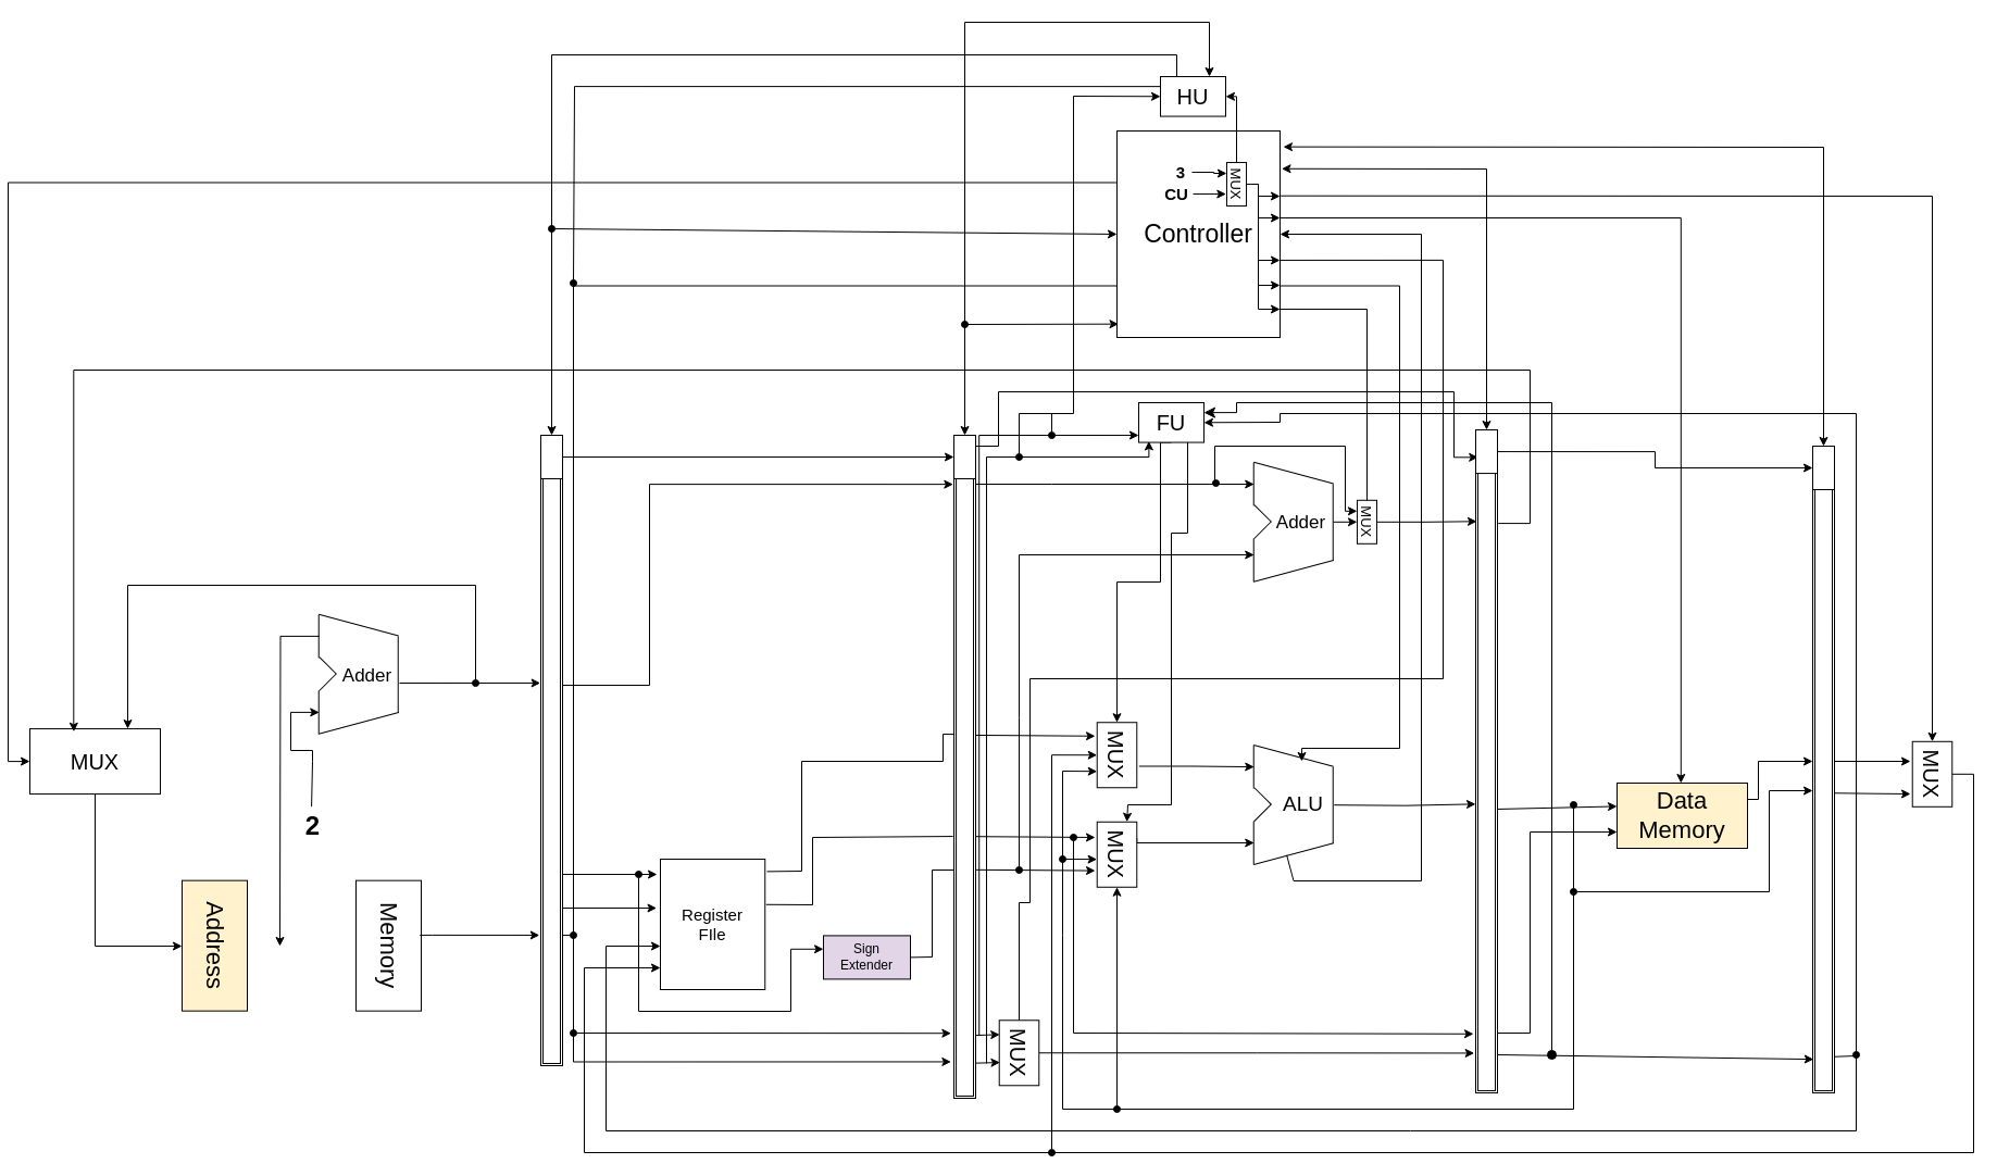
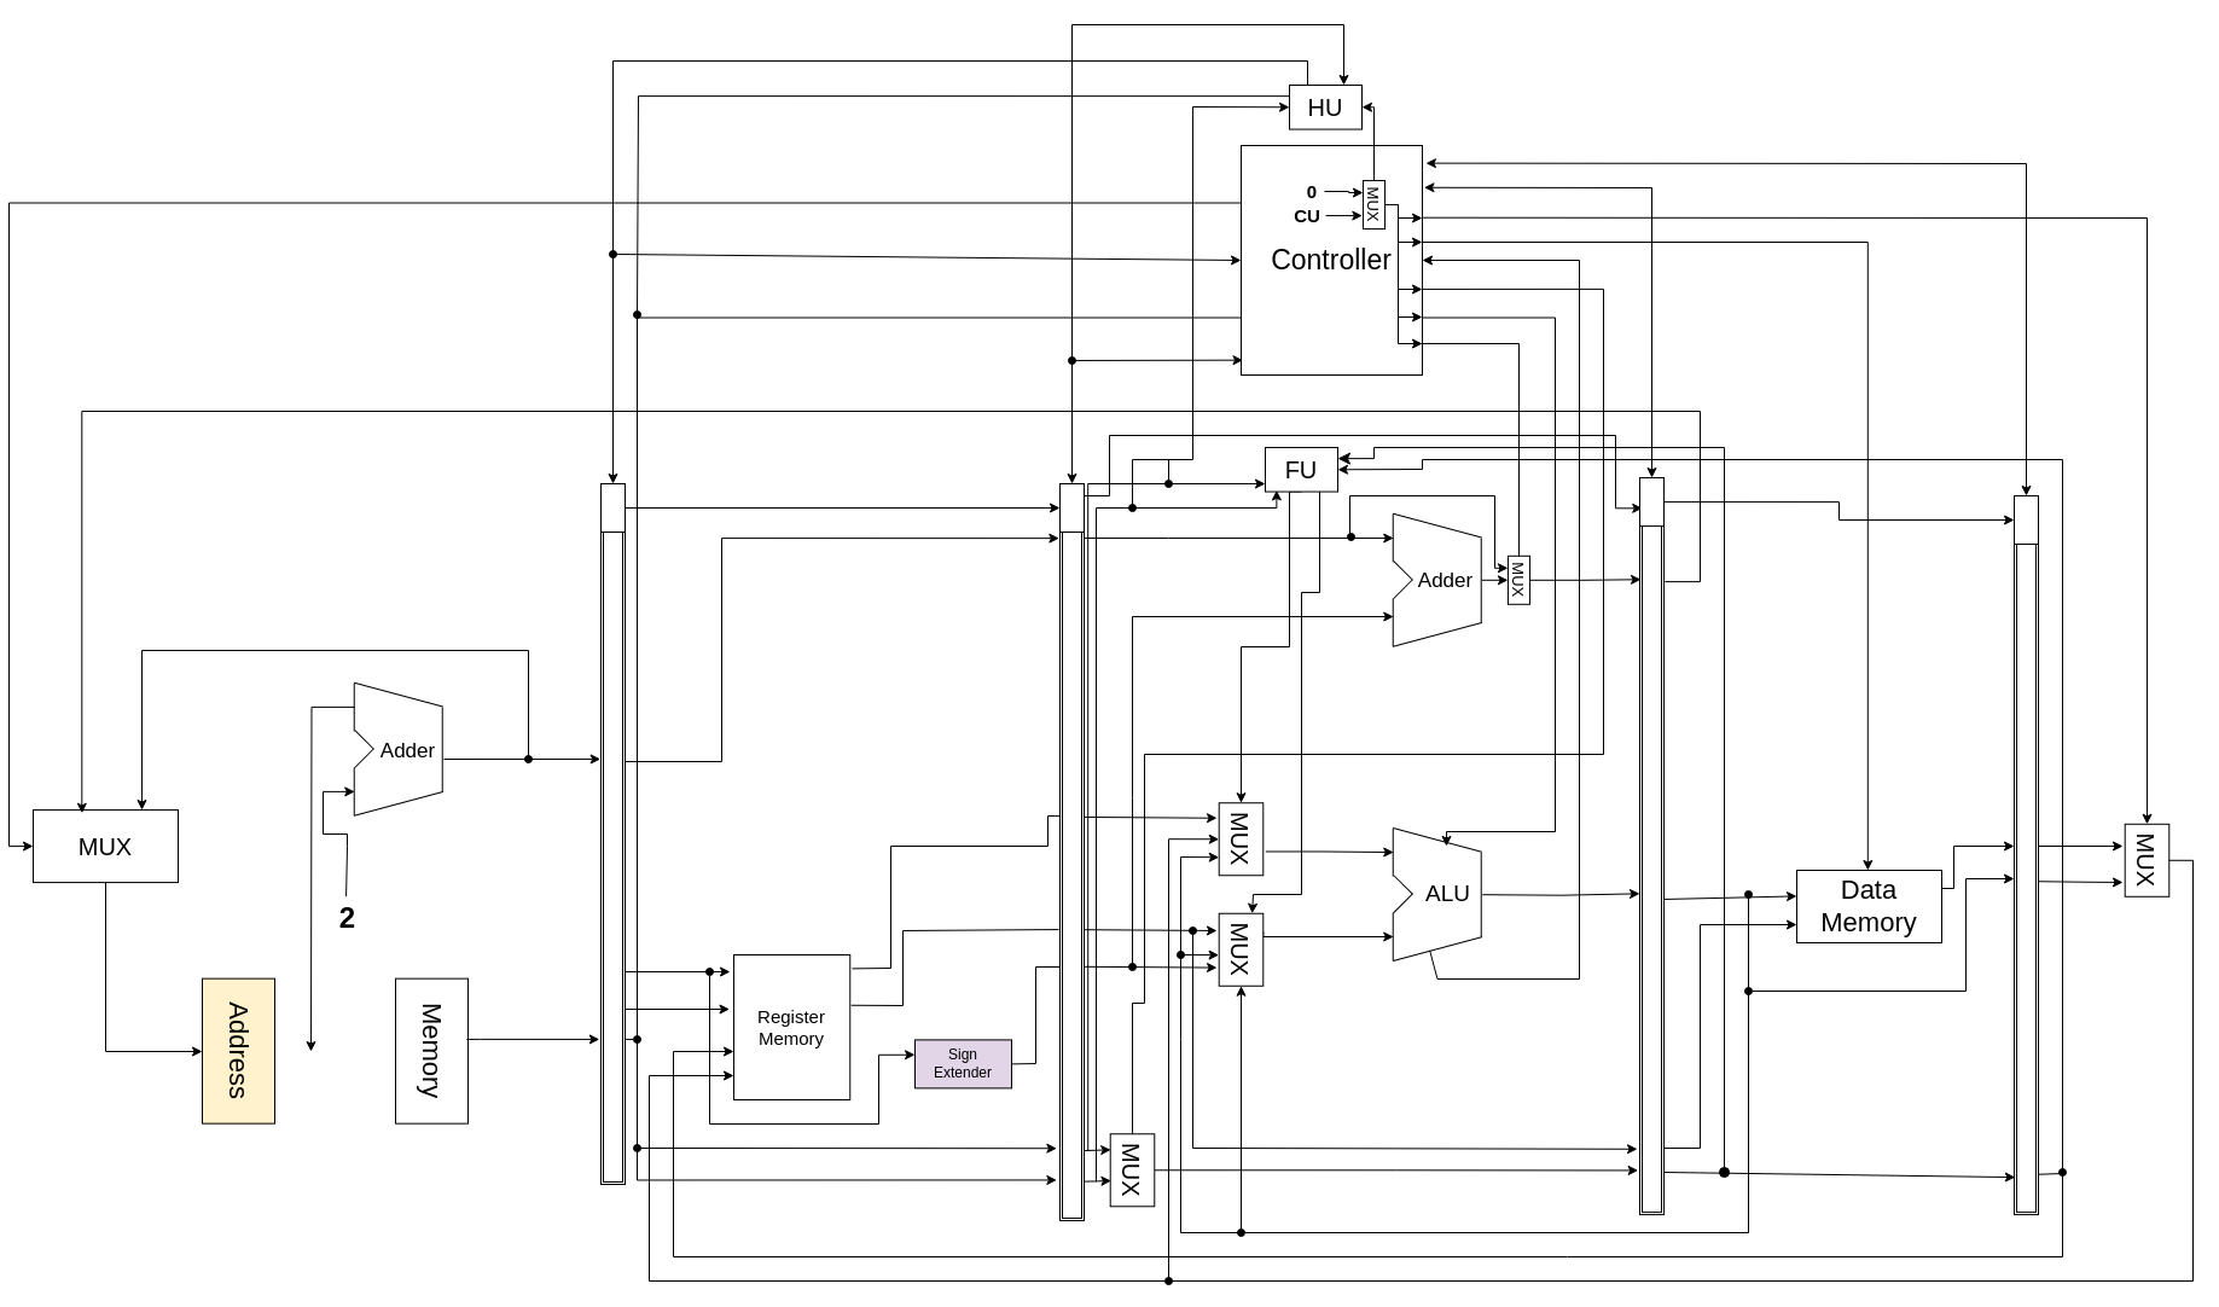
- <mxCell id="122" value="&lt;b&gt;&lt;font style=&quot;font-size: 15px;&quot;&gt;3&lt;/font&gt;&lt;/b&gt;" style="text;html=1;strokeColor=none;fillColor=none;align=center;verticalAlign=middle;whiteSpace=wrap;rounded=0;" parent="1" vertex="1"><mxGeometry x="1069" y="152.08" width="20" height="11.92" as="geometry" /></mxCell>
+ <mxCell id="122" value="&lt;b&gt;&lt;font style=&quot;font-size: 15px;&quot;&gt;0&lt;/font&gt;&lt;/b&gt;" style="text;html=1;strokeColor=none;fillColor=none;align=center;verticalAlign=middle;whiteSpace=wrap;rounded=0;" parent="1" vertex="1"><mxGeometry x="1069" y="152.08" width="20" height="11.92" as="geometry" /></mxCell>
- <mxCell id="56" value="&lt;span style=&quot;font-size: 22px;&quot;&gt;Data Memory&lt;br&gt;&lt;/span&gt;" style="rounded=0;whiteSpace=wrap;html=1;rotation=0;fillColor=#fff2cc;" parent="1" vertex="1"><mxGeometry x="1480" y="720" width="120" height="60" as="geometry" /></mxCell>
+ <mxCell id="56" value="&lt;span style=&quot;font-size: 22px;&quot;&gt;Data Memory&lt;br&gt;&lt;/span&gt;" style="rounded=0;whiteSpace=wrap;html=1;rotation=0;" parent="1" vertex="1"><mxGeometry x="1480" y="720" width="120" height="60" as="geometry" /></mxCell>
- <mxCell id="6" value="&lt;font style=&quot;font-size: 15px;&quot;&gt;Register&lt;br&gt;FIle&lt;/font&gt;" style="rounded=0;whiteSpace=wrap;html=1;" parent="1" vertex="1"><mxGeometry x="600" y="790" width="96.26" height="120" as="geometry" /></mxCell>
+ <mxCell id="6" value="&lt;font style=&quot;font-size: 15px;&quot;&gt;Register&lt;br&gt;Memory&lt;/font&gt;" style="rounded=0;whiteSpace=wrap;html=1;" parent="1" vertex="1"><mxGeometry x="600" y="790" width="96.26" height="120" as="geometry" /></mxCell>
